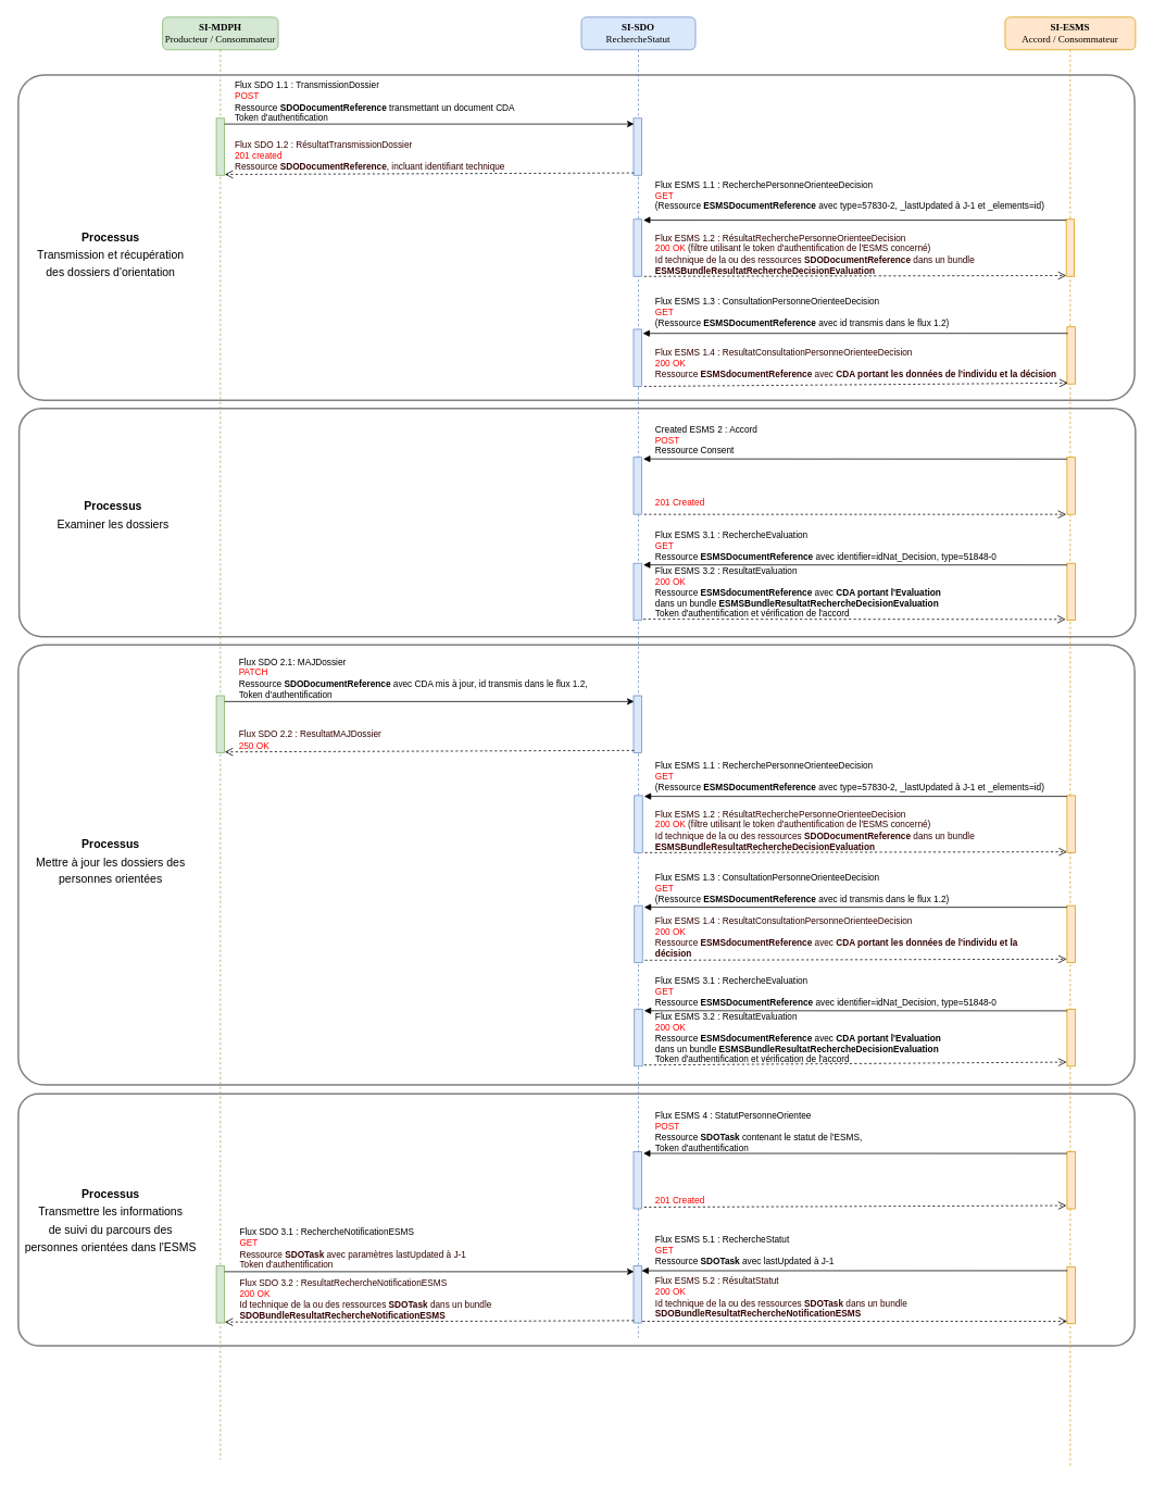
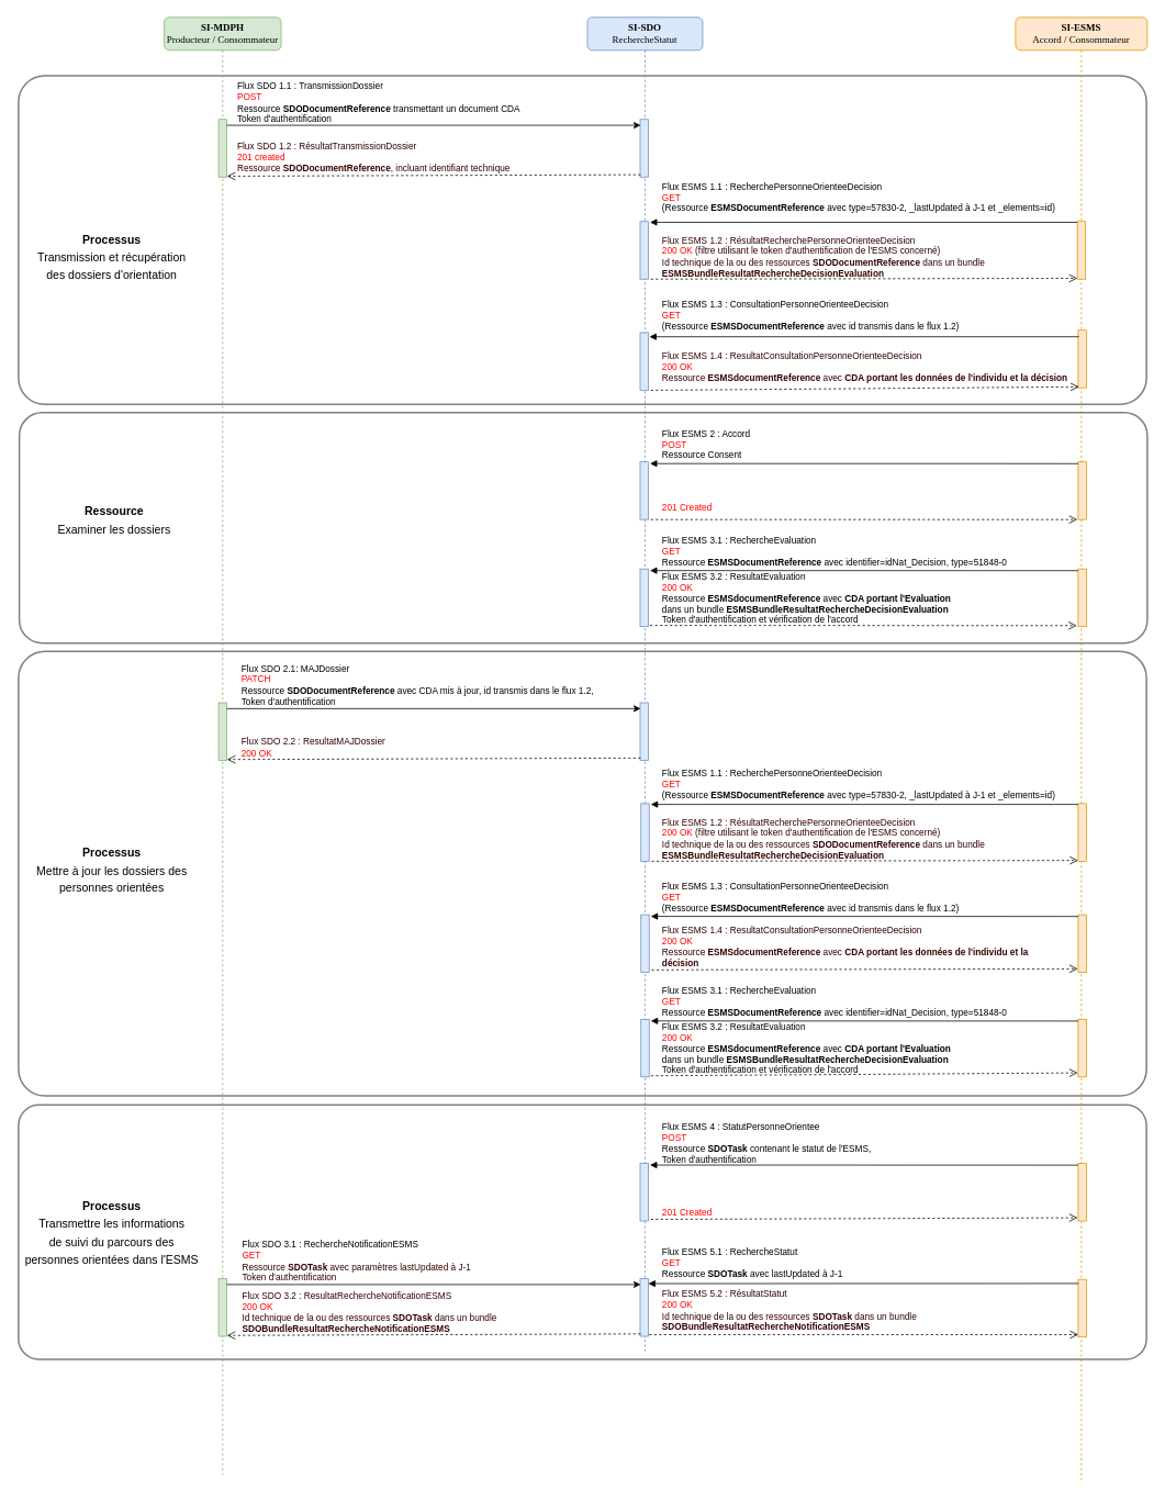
- <mxCell id="49" value="&lt;div style=&quot;&quot;&gt;&lt;span style=&quot;color: rgb(0, 0, 0); background-color: initial;&quot;&gt;Created ESMS 2 : Accord&lt;/span&gt;&lt;/div&gt;&lt;div style=&quot;&quot;&gt;&lt;font style=&quot;&quot; color=&quot;#ff0000&quot;&gt;POST&lt;/font&gt;&lt;/div&gt;&lt;div style=&quot;color: rgb(0, 0, 0);&quot;&gt;&lt;span style=&quot;background-color: initial;&quot;&gt;Ressource Consent&lt;/span&gt;&lt;/div&gt;" style="text;html=1;align=left;verticalAlign=middle;resizable=0;points=[];autosize=1;strokeColor=none;fillColor=none;fontSize=11;fontFamily=Helvetica;fontColor=#330000;" parent="1" vertex="1"><mxGeometry x="802" y="514" width="130" height="50" as="geometry" /></mxCell>
+ <mxCell id="49" value="&lt;div style=&quot;&quot;&gt;&lt;span style=&quot;color: rgb(0, 0, 0); background-color: initial;&quot;&gt;Flux ESMS 2 : Accord&lt;/span&gt;&lt;/div&gt;&lt;div style=&quot;&quot;&gt;&lt;font style=&quot;&quot; color=&quot;#ff0000&quot;&gt;POST&lt;/font&gt;&lt;/div&gt;&lt;div style=&quot;color: rgb(0, 0, 0);&quot;&gt;&lt;span style=&quot;background-color: initial;&quot;&gt;Ressource Consent&lt;/span&gt;&lt;/div&gt;" style="text;html=1;align=left;verticalAlign=middle;resizable=0;points=[];autosize=1;strokeColor=none;fillColor=none;fontSize=11;fontFamily=Helvetica;fontColor=#330000;" parent="1" vertex="1"><mxGeometry x="802" y="514" width="130" height="50" as="geometry" /></mxCell>
- <mxCell id="16" value="&lt;font style=&quot;font-size: 14px;&quot;&gt;&lt;b&gt;Processus&lt;/b&gt;&lt;br&gt;Examiner les dossiers&lt;/font&gt;" style="text;html=1;align=center;verticalAlign=middle;resizable=0;points=[];autosize=1;strokeColor=none;fillColor=none;fontSize=18;" parent="5" vertex="1"><mxGeometry x="-1175" y="580" width="160" height="60" as="geometry" /></mxCell>
+ <mxCell id="16" value="&lt;font style=&quot;font-size: 14px;&quot;&gt;&lt;b&gt;Ressource&lt;/b&gt;&lt;br&gt;Examiner les dossiers&lt;/font&gt;" style="text;html=1;align=center;verticalAlign=middle;resizable=0;points=[];autosize=1;strokeColor=none;fillColor=none;fontSize=18;" parent="5" vertex="1"><mxGeometry x="-1175" y="580" width="160" height="60" as="geometry" /></mxCell>
- <mxCell id="65" value="&lt;div style=&quot;&quot;&gt;&lt;span style=&quot;background-color: rgb(255, 255, 255); color: rgb(51, 0, 0);&quot;&gt;Flux SDO 2.2 : ResultatMAJDossier&lt;/span&gt;&lt;/div&gt;&lt;span style=&quot;background-color: rgb(255, 255, 255);&quot;&gt;&lt;div style=&quot;&quot;&gt;250 OK&lt;/div&gt;&lt;/span&gt;" style="text;html=1;align=left;verticalAlign=middle;resizable=0;points=[];autosize=1;strokeColor=none;fillColor=none;fontSize=11;fontFamily=Helvetica;fontColor=#FF0000;" parent="1" vertex="1"><mxGeometry x="291" y="887" width="200" height="40" as="geometry" /></mxCell>
+ <mxCell id="65" value="&lt;div style=&quot;&quot;&gt;&lt;span style=&quot;background-color: rgb(255, 255, 255); color: rgb(51, 0, 0);&quot;&gt;Flux SDO 2.2 : ResultatMAJDossier&lt;/span&gt;&lt;/div&gt;&lt;span style=&quot;background-color: rgb(255, 255, 255);&quot;&gt;&lt;div style=&quot;&quot;&gt;200 OK&lt;/div&gt;&lt;/span&gt;" style="text;html=1;align=left;verticalAlign=middle;resizable=0;points=[];autosize=1;strokeColor=none;fillColor=none;fontSize=11;fontFamily=Helvetica;fontColor=#FF0000;" parent="1" vertex="1"><mxGeometry x="291" y="887" width="200" height="40" as="geometry" /></mxCell>
